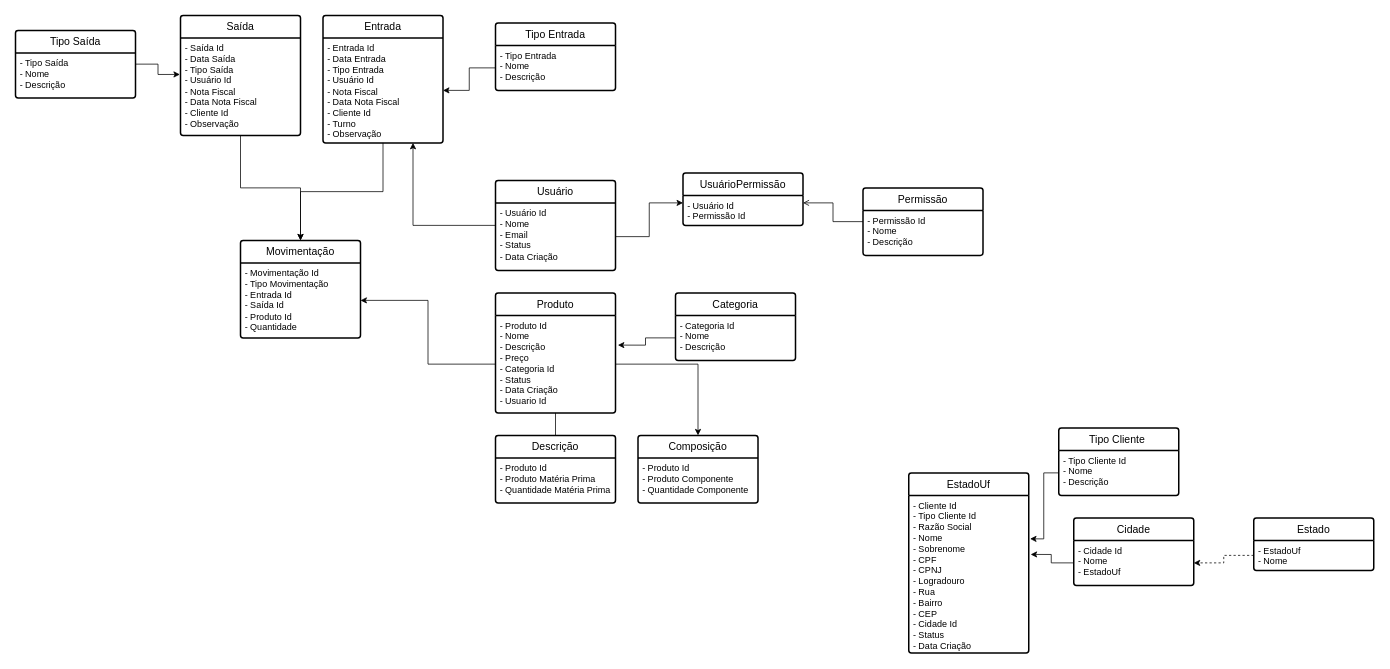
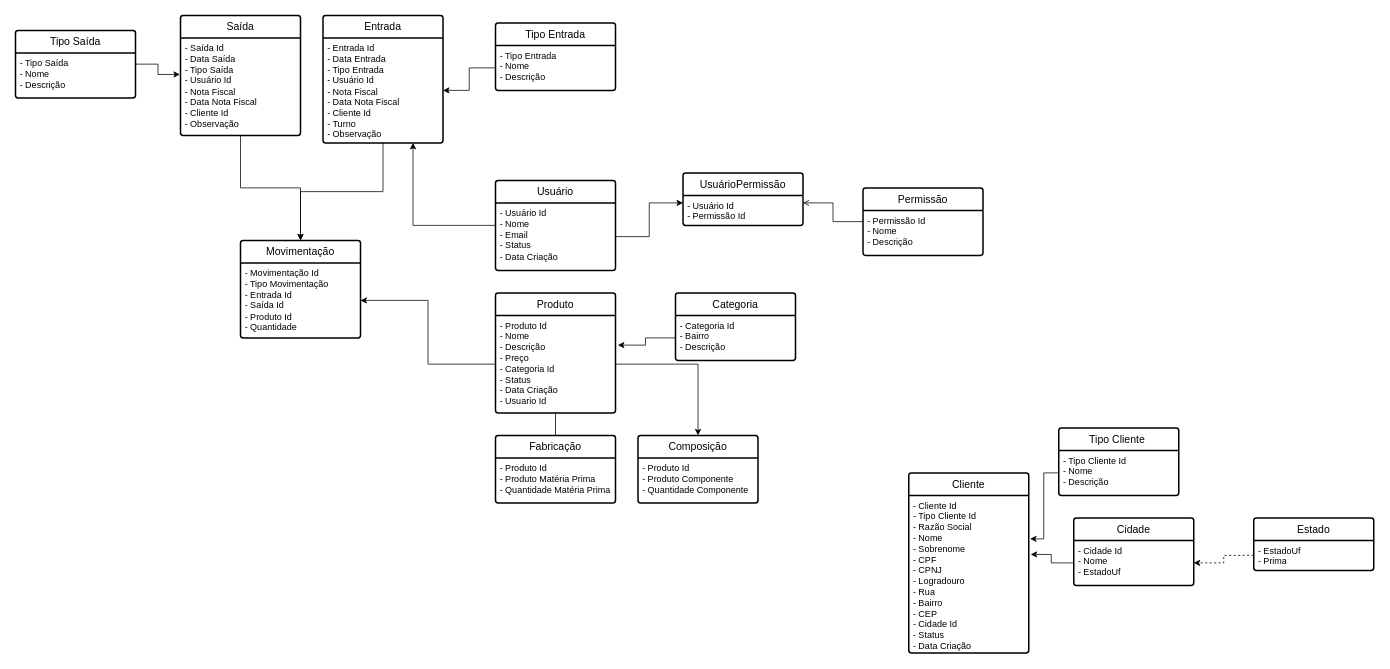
- <mxCell id="23" value="- Categoria Id&lt;div&gt;- Nome&lt;/div&gt;&lt;div&gt;- Descrição&lt;/div&gt;" style="align=left;strokeColor=none;fillColor=none;spacingLeft=4;fontSize=12;verticalAlign=top;resizable=0;rotatable=0;part=1;html=1;" vertex="1" parent="22"><mxGeometry y="30" width="160" height="60" as="geometry" /></mxCell>
+ <mxCell id="23" value="- Categoria Id&lt;div&gt;- Bairro&lt;/div&gt;&lt;div&gt;- Descrição&lt;/div&gt;" style="align=left;strokeColor=none;fillColor=none;spacingLeft=4;fontSize=12;verticalAlign=top;resizable=0;rotatable=0;part=1;html=1;" vertex="1" parent="22"><mxGeometry y="30" width="160" height="60" as="geometry" /></mxCell>
- <mxCell id="24" value="Descrição" style="swimlane;childLayout=stackLayout;horizontal=1;startSize=30;horizontalStack=0;rounded=1;fontSize=14;fontStyle=0;strokeWidth=2;resizeParent=0;resizeLast=1;shadow=0;dashed=0;align=center;arcSize=4;whiteSpace=wrap;html=1;" vertex="1" parent="1"><mxGeometry x="660" y="580" width="160" height="90" as="geometry" /></mxCell>
+ <mxCell id="24" value="Fabricação" style="swimlane;childLayout=stackLayout;horizontal=1;startSize=30;horizontalStack=0;rounded=1;fontSize=14;fontStyle=0;strokeWidth=2;resizeParent=0;resizeLast=1;shadow=0;dashed=0;align=center;arcSize=4;whiteSpace=wrap;html=1;" vertex="1" parent="1"><mxGeometry x="660" y="580" width="160" height="90" as="geometry" /></mxCell>
- <mxCell id="11" value="EstadoUf" style="swimlane;childLayout=stackLayout;horizontal=1;startSize=30;horizontalStack=0;rounded=1;fontSize=14;fontStyle=0;strokeWidth=2;resizeParent=0;resizeLast=1;shadow=0;dashed=0;align=center;arcSize=4;whiteSpace=wrap;html=1;" vertex="1" parent="1"><mxGeometry x="1211" y="630" width="160" height="240" as="geometry" /></mxCell>
+ <mxCell id="11" value="Cliente" style="swimlane;childLayout=stackLayout;horizontal=1;startSize=30;horizontalStack=0;rounded=1;fontSize=14;fontStyle=0;strokeWidth=2;resizeParent=0;resizeLast=1;shadow=0;dashed=0;align=center;arcSize=4;whiteSpace=wrap;html=1;" vertex="1" parent="1"><mxGeometry x="1211" y="630" width="160" height="240" as="geometry" /></mxCell>
- <mxCell id="18" value="- EstadoUf&lt;div&gt;- Nome&lt;/div&gt;" style="align=left;strokeColor=none;fillColor=none;spacingLeft=4;fontSize=12;verticalAlign=top;resizable=0;rotatable=0;part=1;html=1;" vertex="1" parent="17"><mxGeometry y="30" width="160" height="40" as="geometry" /></mxCell>
+ <mxCell id="18" value="- EstadoUf&lt;div&gt;- Prima&lt;/div&gt;" style="align=left;strokeColor=none;fillColor=none;spacingLeft=4;fontSize=12;verticalAlign=top;resizable=0;rotatable=0;part=1;html=1;" vertex="1" parent="17"><mxGeometry y="30" width="160" height="40" as="geometry" /></mxCell>
